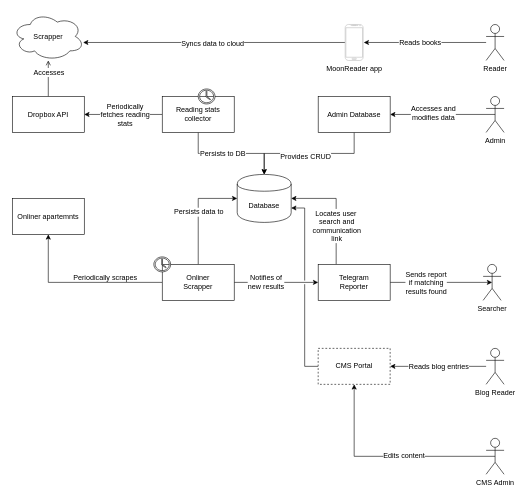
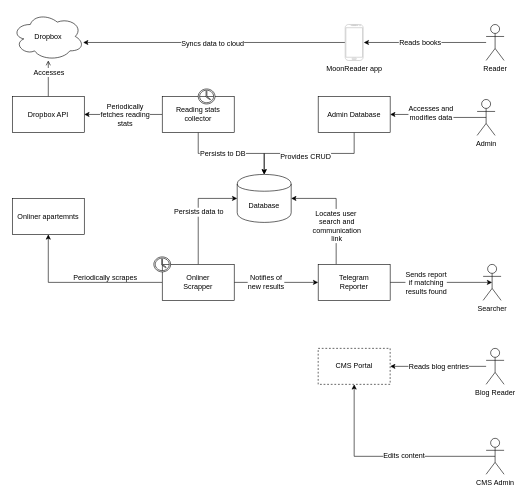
- <mxCell id="36" value="Scrapper" style="ellipse;shape=cloud;whiteSpace=wrap;html=1;" vertex="1" parent="1"><mxGeometry x="20" y="20" width="120" height="80" as="geometry" /></mxCell>
+ <mxCell id="36" value="Dropbox" style="ellipse;shape=cloud;whiteSpace=wrap;html=1;" vertex="1" parent="1"><mxGeometry x="20" y="20" width="120" height="80" as="geometry" /></mxCell>
- <mxCell id="7" value="Admin" style="shape=umlActor;verticalLabelPosition=bottom;labelBackgroundColor=#ffffff;verticalAlign=top;html=1;outlineConnect=0;" vertex="1" parent="1"><mxGeometry x="810" y="160" width="30" height="60" as="geometry" /></mxCell>
+ <mxCell id="7" value="Admin" style="shape=umlActor;verticalLabelPosition=bottom;labelBackgroundColor=#ffffff;verticalAlign=top;html=1;outlineConnect=0;" vertex="1" parent="1"><mxGeometry x="795" y="165" width="30" height="60" as="geometry" /></mxCell>
- <mxCell id="22" style="edgeStyle=orthogonalEdgeStyle;rounded=0;jumpStyle=gap;orthogonalLoop=1;jettySize=auto;html=1;exitX=0;exitY=0.5;exitDx=0;exitDy=0;entryX=1;entryY=0.7;entryDx=0;entryDy=0;" edge="1" parent="1" source="23" target="3"><mxGeometry relative="1" as="geometry" /></mxCell>
